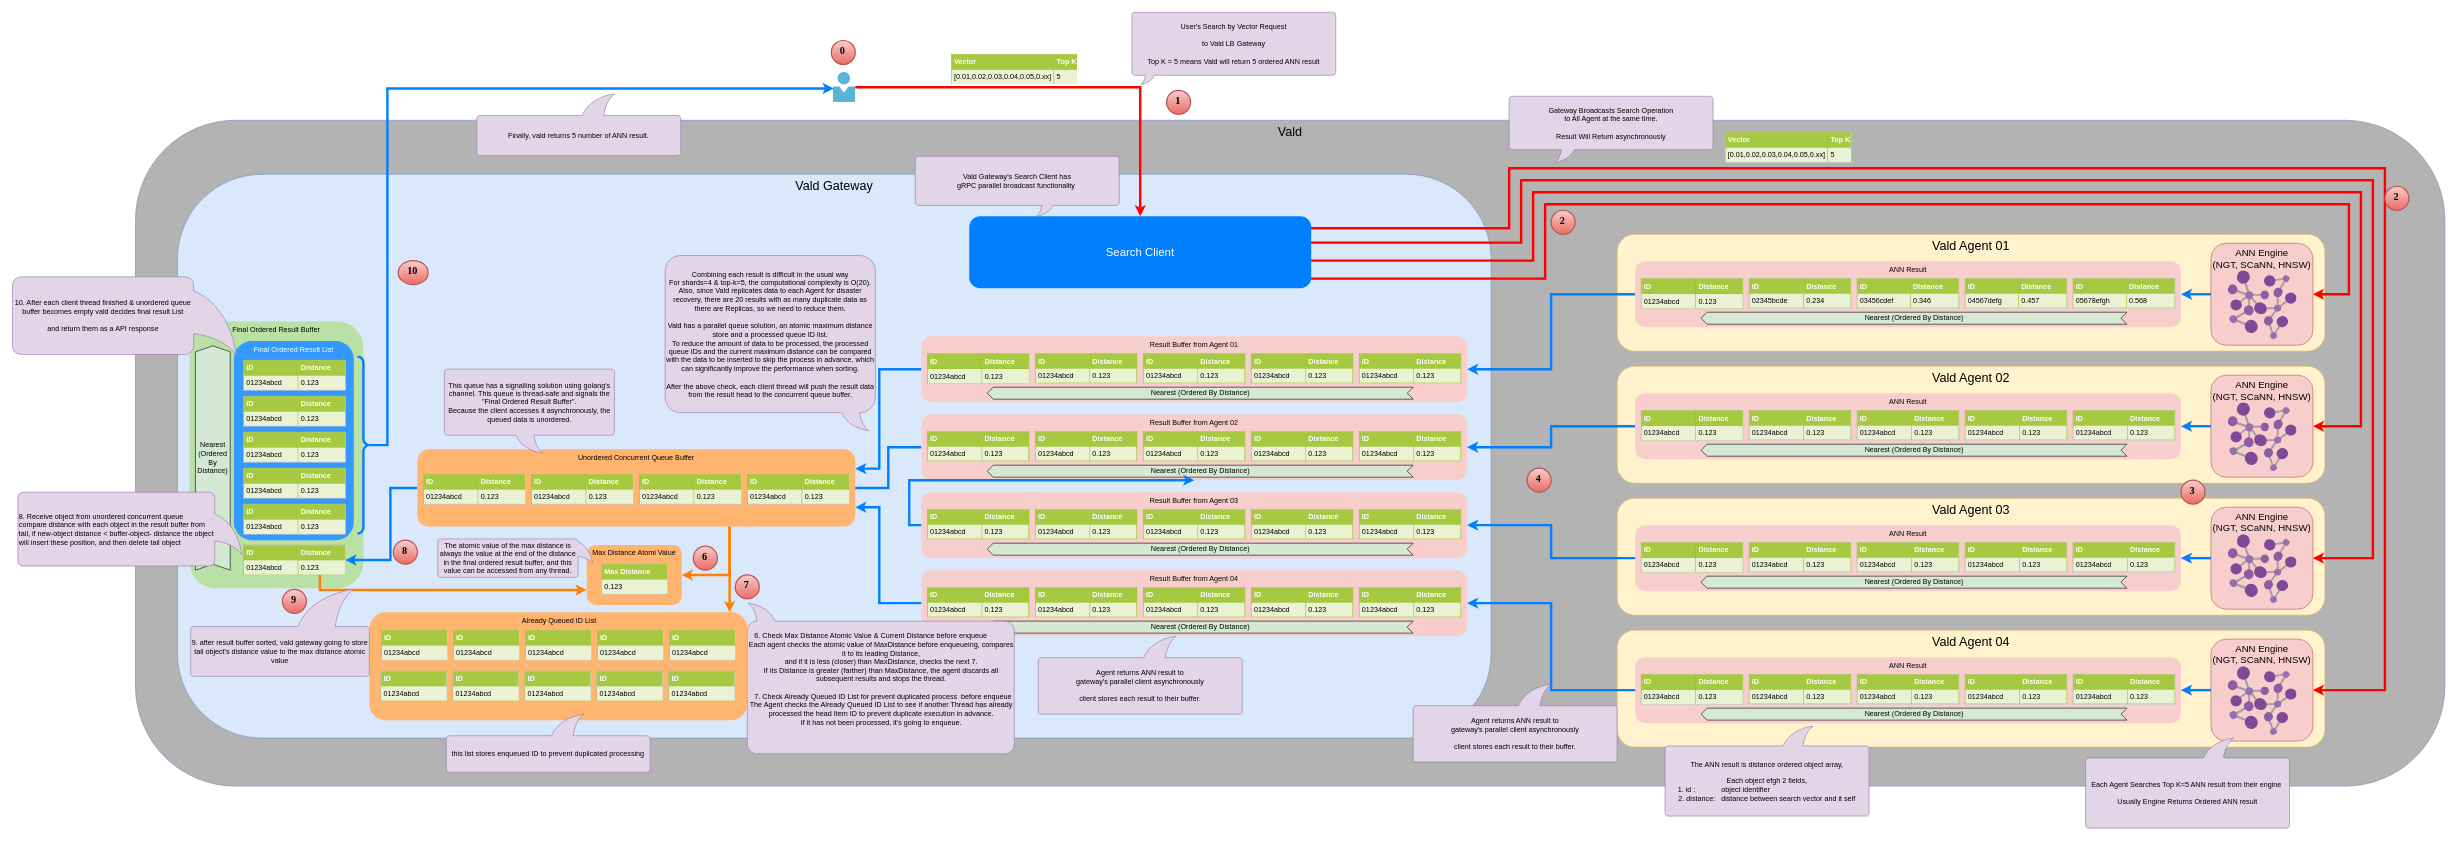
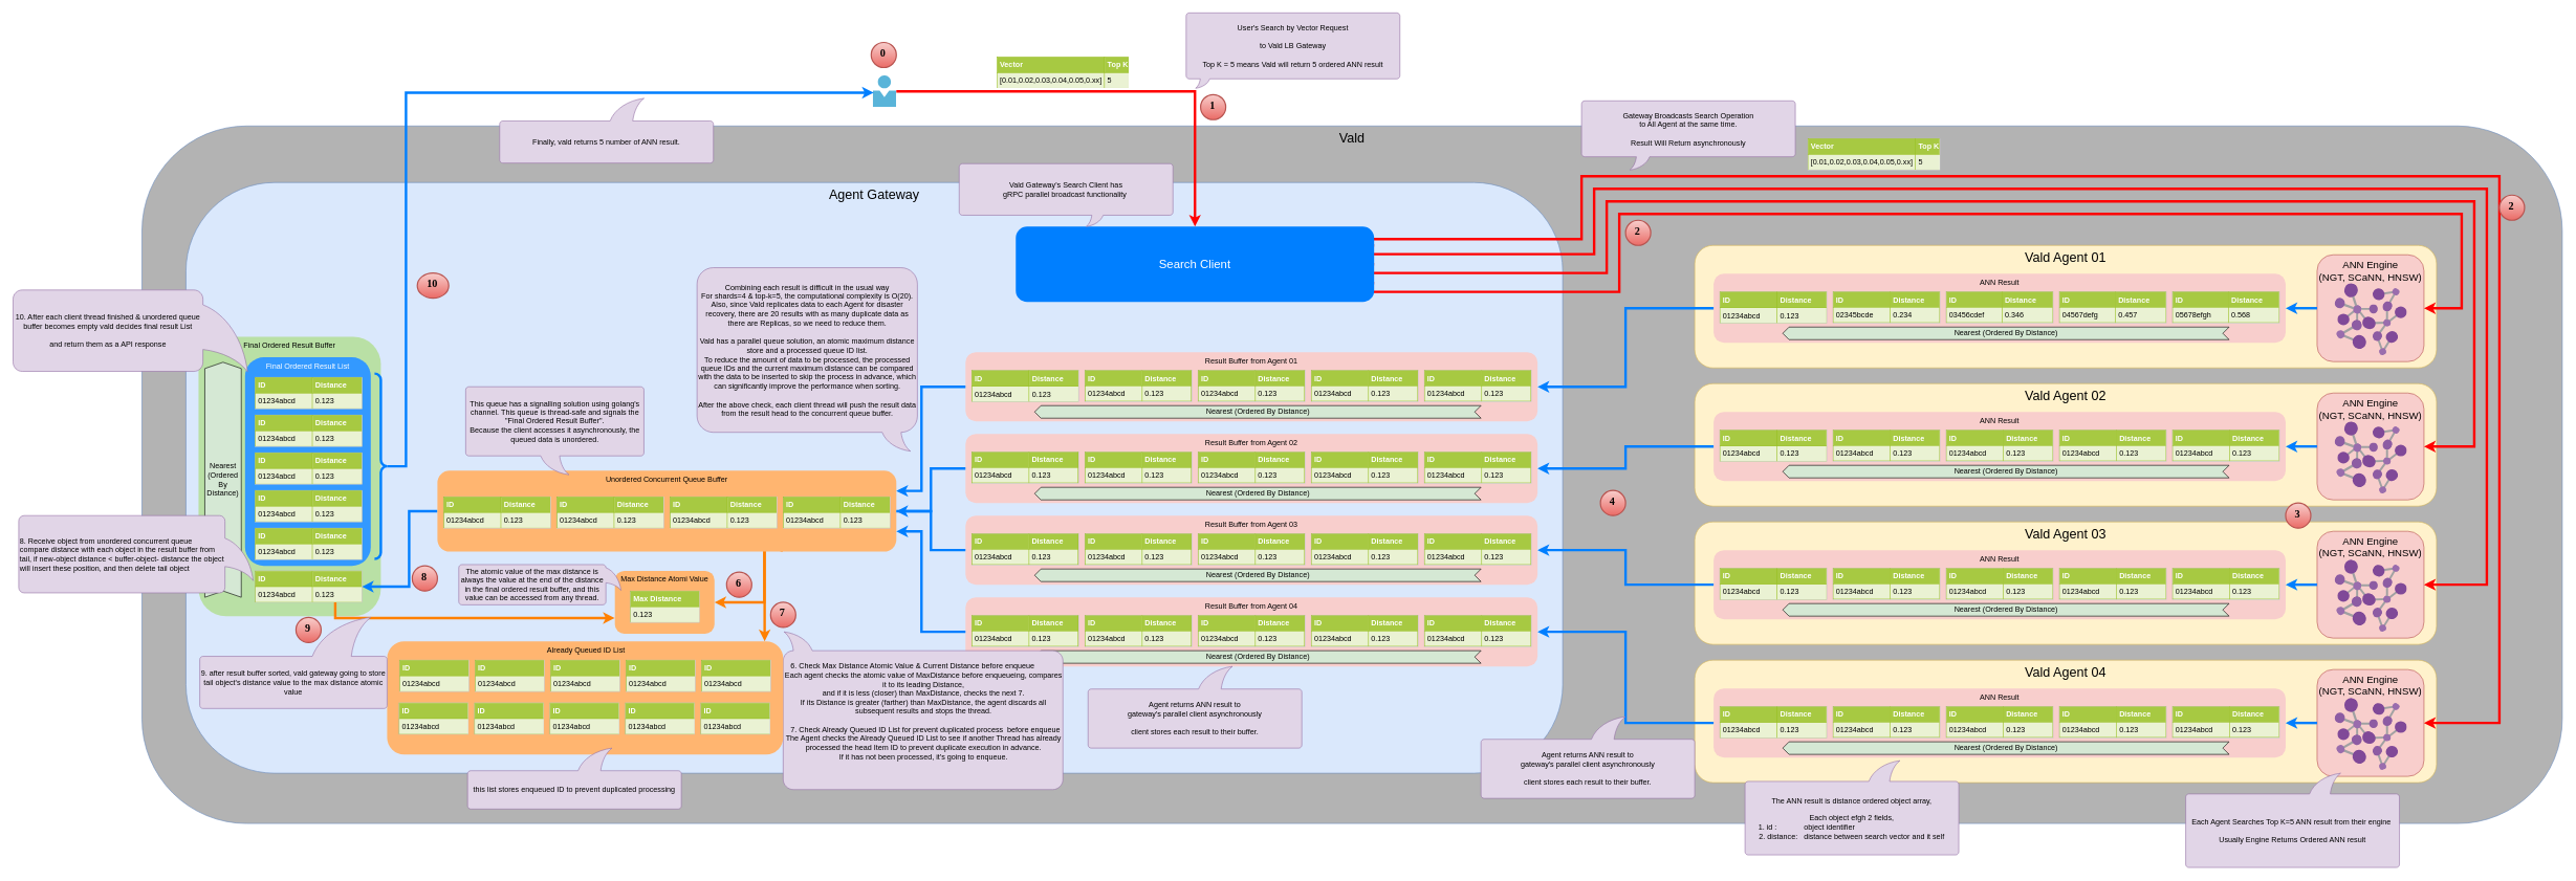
- <mxCell id="165" value="&lt;font style=&quot;font-size: 17px&quot;&gt;&lt;b&gt;1&lt;/b&gt;&lt;/font&gt;" style="ellipse;whiteSpace=wrap;html=1;aspect=fixed;strokeWidth=2;fontFamily=Tahoma;spacingBottom=4;spacingRight=2;strokeColor=#b85450;align=center;fillColor=#f8cecc;gradientColor=#ea6b66;" vertex="1" parent="1"><mxGeometry x="1944" y="150" width="40" height="40" as="geometry" /></mxCell>
+ <mxCell id="165" value="&lt;font style=&quot;font-size: 17px&quot;&gt;&lt;b&gt;1&lt;/b&gt;&lt;/font&gt;" style="ellipse;whiteSpace=wrap;html=1;aspect=fixed;strokeWidth=2;fontFamily=Tahoma;spacingBottom=4;spacingRight=2;strokeColor=#b85450;align=center;fillColor=#f8cecc;gradientColor=#ea6b66;" vertex="1" parent="1"><mxGeometry x="1909" y="150" width="40" height="40" as="geometry" /></mxCell>
- <mxCell id="3" value="&lt;font style=&quot;font-size: 21px&quot;&gt;Vald Gateway&lt;/font&gt;" style="rounded=1;whiteSpace=wrap;html=1;align=center;fillColor=#dae8fc;verticalAlign=top;strokeColor=#6c8ebf;" parent="1" vertex="1"><mxGeometry x="295" y="290" width="2190" height="940" as="geometry" /></mxCell>
+ <mxCell id="3" value="&lt;font style=&quot;font-size: 21px&quot;&gt;Agent Gateway&lt;/font&gt;" style="rounded=1;whiteSpace=wrap;html=1;align=center;fillColor=#dae8fc;verticalAlign=top;strokeColor=#6c8ebf;" parent="1" vertex="1"><mxGeometry x="295" y="290" width="2190" height="940" as="geometry" /></mxCell>
- <mxCell id="45" style="edgeStyle=orthogonalEdgeStyle;rounded=0;orthogonalLoop=1;jettySize=auto;html=1;exitX=0;exitY=0.5;exitDx=0;exitDy=0;strokeWidth=4;strokeColor=#007FFF;" parent="1" source="25" target="17" edge="1"><mxGeometry relative="1" as="geometry" /></mxCell>
+ <mxCell id="45" style="edgeStyle=orthogonalEdgeStyle;rounded=0;orthogonalLoop=1;jettySize=auto;html=1;exitX=0;exitY=0.5;exitDx=0;exitDy=0;entryX=1;entryY=0.5;entryDx=0;entryDy=0;strokeWidth=4;strokeColor=#007FFF;" parent="1" source="25" target="43" edge="1"><mxGeometry relative="1" as="geometry" /></mxCell>
